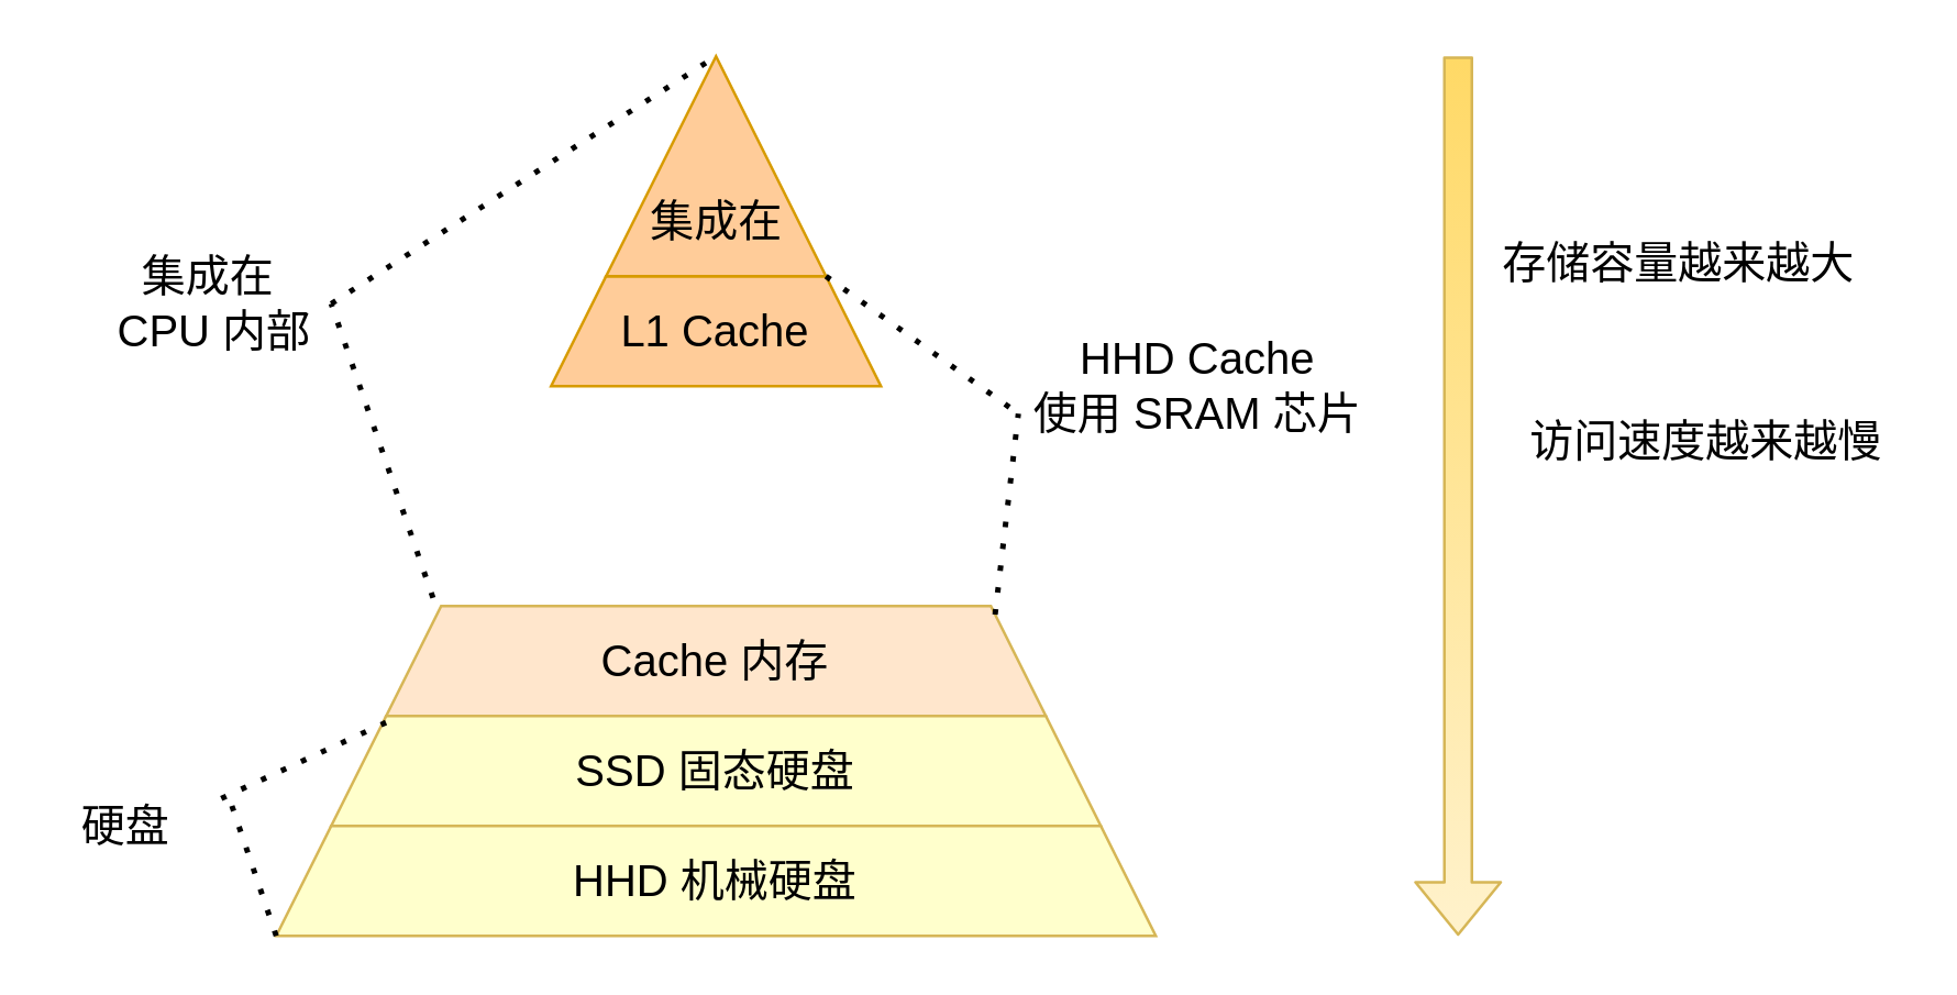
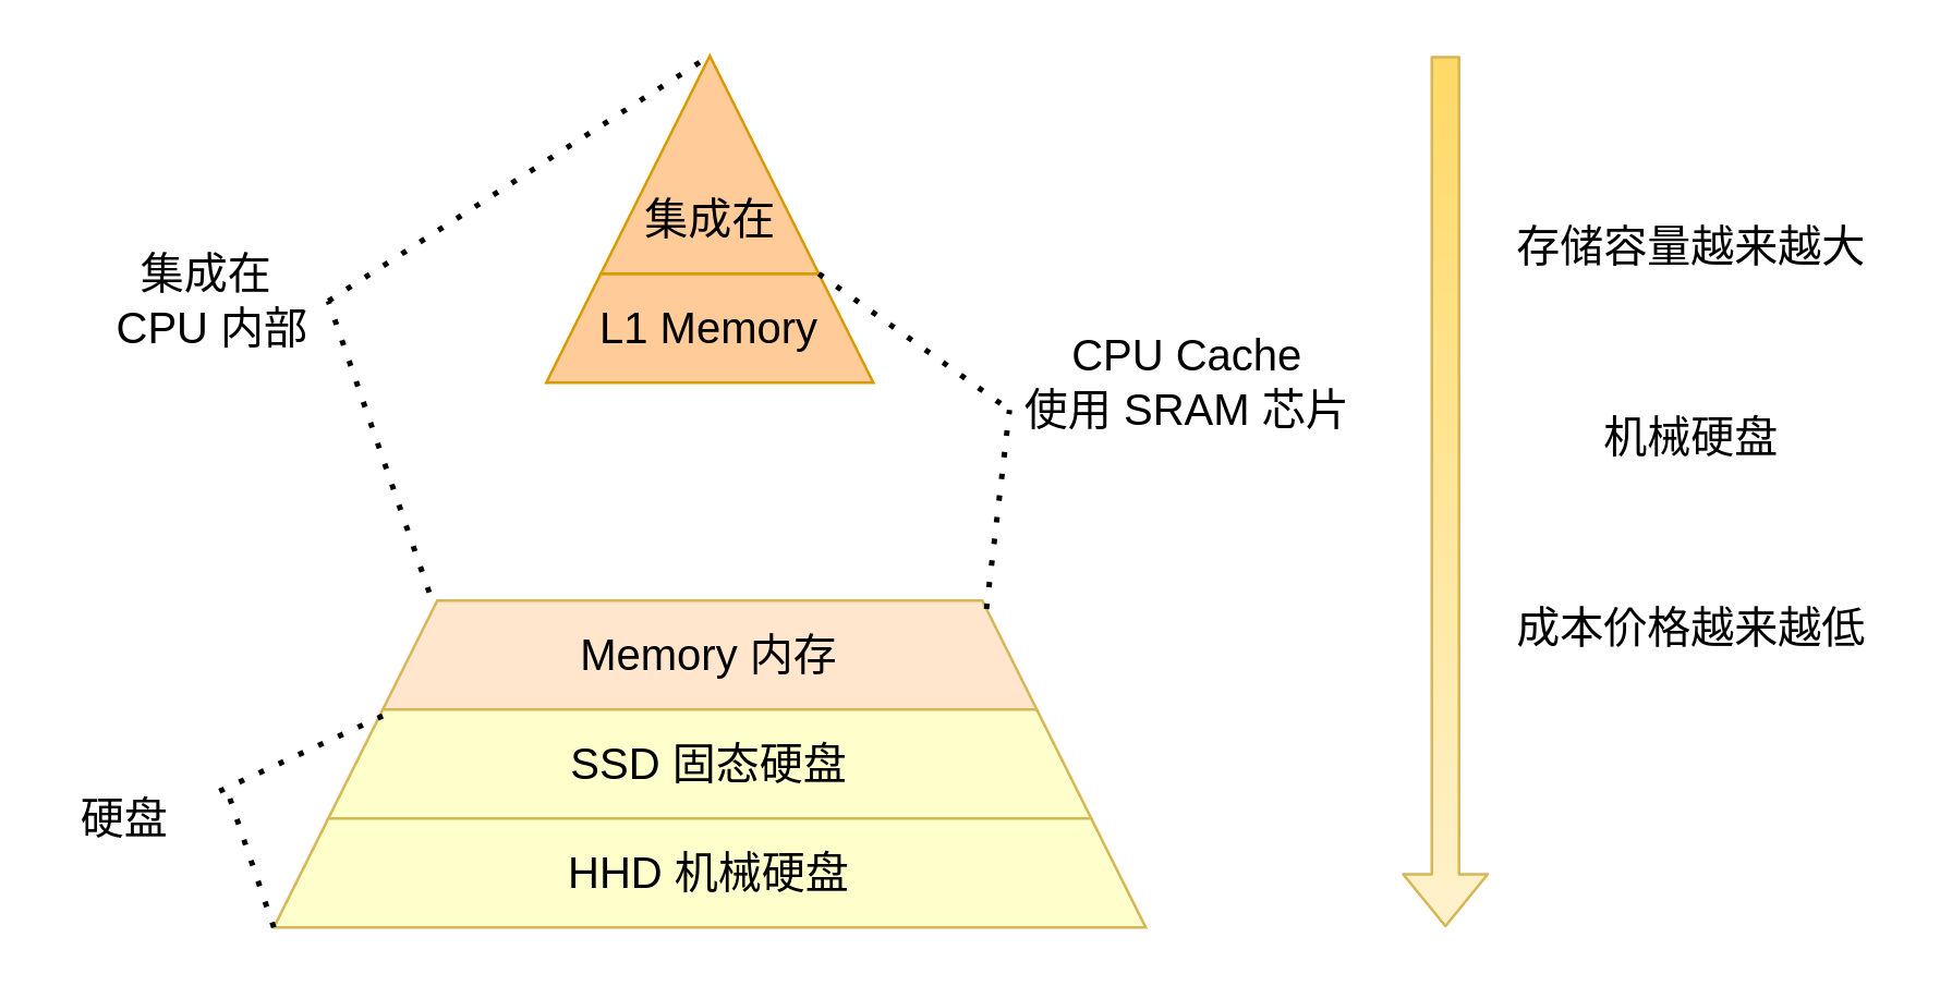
- <mxCell id="7" value="存储容量越来越大" style="text;html=1;align=center;verticalAlign=middle;resizable=0;points=[];autosize=1;fontSize=16;" parent="1" vertex="1"><mxGeometry x="540" y="85" width="140" height="20" as="geometry" /></mxCell>
+ <mxCell id="7" value="存储容量越来越大" style="text;html=1;align=center;verticalAlign=middle;resizable=0;points=[];autosize=1;fontSize=16;" parent="1" vertex="1"><mxGeometry x="550" y="80" width="140" height="20" as="geometry" /></mxCell>
- <mxCell id="2" value="L1 Cache" style="shape=trapezoid;perimeter=trapezoidPerimeter;whiteSpace=wrap;html=1;fixedSize=1;strokeColor=#d79b00;fillColor=#FFCC99;fontSize=16;" parent="1" vertex="1"><mxGeometry x="200" y="100" width="120" height="40" as="geometry" /></mxCell>
+ <mxCell id="2" value="L1 Memory" style="shape=trapezoid;perimeter=trapezoidPerimeter;whiteSpace=wrap;html=1;fixedSize=1;strokeColor=#d79b00;fillColor=#FFCC99;fontSize=16;" parent="1" vertex="1"><mxGeometry x="200" y="100" width="120" height="40" as="geometry" /></mxCell>
- <mxCell id="13" value="HHD Cache &lt;br&gt;使用 SRAM 芯片" style="text;html=1;align=center;verticalAlign=middle;resizable=0;points=[];autosize=1;fontSize=16;fontColor=#000000;" parent="1" vertex="1"><mxGeometry x="370" y="120" width="130" height="40" as="geometry" /></mxCell>
+ <mxCell id="13" value="CPU Cache &lt;br&gt;使用 SRAM 芯片" style="text;html=1;align=center;verticalAlign=middle;resizable=0;points=[];autosize=1;fontSize=16;fontColor=#000000;" parent="1" vertex="1"><mxGeometry x="370" y="120" width="130" height="40" as="geometry" /></mxCell>
- <mxCell id="8" value="访问速度越来越慢" style="text;html=1;align=center;verticalAlign=middle;resizable=0;points=[];autosize=1;fontSize=16;" parent="1" vertex="1"><mxGeometry x="550" y="150" width="140" height="20" as="geometry" /></mxCell>
+ <mxCell id="8" value="机械硬盘" style="text;html=1;align=center;verticalAlign=middle;resizable=0;points=[];autosize=1;fontSize=16;" parent="1" vertex="1"><mxGeometry x="550" y="150" width="140" height="20" as="geometry" /></mxCell>
+ <mxCell id="9" value="成本价格越来越低" style="text;html=1;align=center;verticalAlign=middle;resizable=0;points=[];autosize=1;fontSize=16;" parent="1" vertex="1"><mxGeometry x="550" y="220" width="140" height="20" as="geometry" /></mxCell>
- <mxCell id="3" value="Cache 内存" style="shape=trapezoid;perimeter=trapezoidPerimeter;whiteSpace=wrap;html=1;fixedSize=1;strokeColor=#d6b656;fillColor=#FFE6CC;fontSize=16;" parent="1" vertex="1"><mxGeometry x="140" y="220" width="240" height="40" as="geometry" /></mxCell>
+ <mxCell id="3" value="Memory 内存" style="shape=trapezoid;perimeter=trapezoidPerimeter;whiteSpace=wrap;html=1;fixedSize=1;strokeColor=#d6b656;fillColor=#FFE6CC;fontSize=16;" parent="1" vertex="1"><mxGeometry x="140" y="220" width="240" height="40" as="geometry" /></mxCell>
